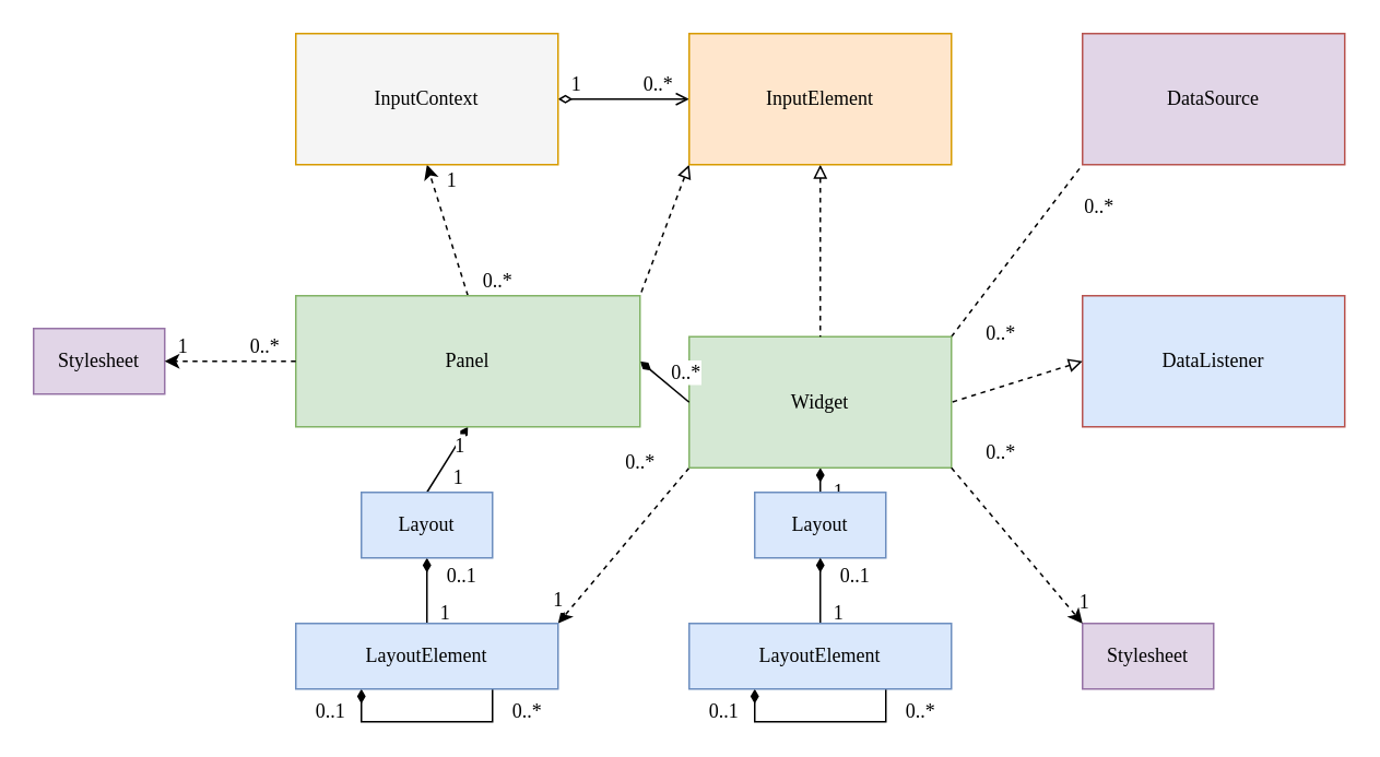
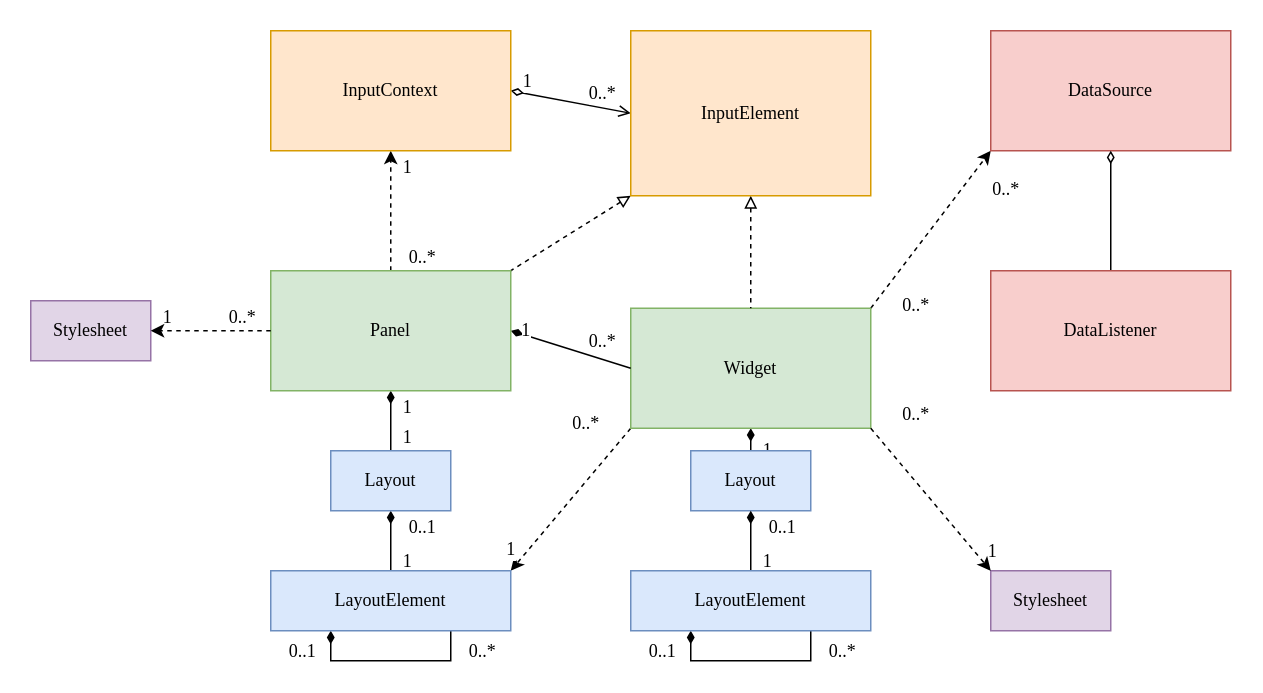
- <mxCell id="32" value="InputContext" style="rounded=0;whiteSpace=wrap;html=1;strokeColor=#d79b00;fillColor=#f5f5f5;perimeterSpacing=0;fontFamily=Lucida Console;" parent="1" vertex="1"><mxGeometry x="180" y="20" width="160" height="80" as="geometry" /></mxCell>
+ <mxCell id="32" value="InputContext" style="rounded=0;whiteSpace=wrap;html=1;strokeColor=#d79b00;fillColor=#ffe6cc;perimeterSpacing=0;fontFamily=Lucida Console;" parent="1" vertex="1"><mxGeometry x="180" y="20" width="160" height="80" as="geometry" /></mxCell>
- <mxCell id="35" value="InputElement" style="rounded=0;whiteSpace=wrap;html=1;strokeColor=#d79b00;fillColor=#ffe6cc;perimeterSpacing=0;fontFamily=Lucida Console;" parent="1" vertex="1"><mxGeometry y="20" width="160" height="80" as="geometry" x="420" /></mxCell>
+ <mxCell id="35" value="InputElement" style="rounded=0;whiteSpace=wrap;html=1;strokeColor=#d79b00;fillColor=#ffe6cc;perimeterSpacing=0;fontFamily=Lucida Console;" parent="1" vertex="1"><mxGeometry x="420" y="20" width="160" height="110" as="geometry" /></mxCell>
- <mxCell id="33" value="DataSource" style="rounded=0;whiteSpace=wrap;html=1;strokeColor=#b85450;fillColor=#e1d5e7;perimeterSpacing=0;fontFamily=Lucida Console;" parent="1" vertex="1"><mxGeometry x="660" y="20" width="160" height="80" as="geometry" /></mxCell>
+ <mxCell id="33" value="DataSource" style="rounded=0;whiteSpace=wrap;html=1;strokeColor=#b85450;fillColor=#f8cecc;perimeterSpacing=0;fontFamily=Lucida Console;" parent="1" vertex="1"><mxGeometry x="660" y="20" width="160" height="80" as="geometry" /></mxCell>
- <mxCell id="8" style="edgeStyle=none;rounded=0;html=1;exitX=1;exitY=0;exitDx=0;exitDy=0;entryX=0;entryY=1;entryDx=0;entryDy=0;dashed=1;startArrow=none;startFill=0;endArrow=none;endFill=1;" parent="1" source="11" target="33" edge="1"><mxGeometry relative="1" as="geometry" /></mxCell>
+ <mxCell id="8" style="edgeStyle=none;rounded=0;html=1;exitX=1;exitY=0;exitDx=0;exitDy=0;entryX=0;entryY=1;entryDx=0;entryDy=0;dashed=1;startArrow=none;startFill=0;endArrow=classic;endFill=1;" parent="1" source="11" target="33" edge="1"><mxGeometry relative="1" as="geometry" /></mxCell>
+ <mxCell id="54" style="edgeStyle=none;rounded=0;html=1;fontFamily=Lucida Console;fontSize=12;startArrow=none;startFill=0;endArrow=diamondThin;endFill=0;entryX=0.5;entryY=1;entryDx=0;entryDy=0;exitX=0.5;exitY=0;exitDx=0;exitDy=0;" parent="1" source="55" target="33" edge="1"><mxGeometry relative="1" as="geometry"><mxPoint x="840" y="80" as="sourcePoint" /><mxPoint x="860" y="80" as="targetPoint" /></mxGeometry></mxCell>
- <mxCell id="22" value="Panel" style="rounded=0;whiteSpace=wrap;html=1;strokeColor=#82b366;fillColor=#d5e8d4;perimeterSpacing=0;fontFamily=Lucida Console;" parent="1" vertex="1"><mxGeometry x="180" y="180" width="210" height="80" as="geometry" /></mxCell>
+ <mxCell id="22" value="Panel" style="rounded=0;whiteSpace=wrap;html=1;strokeColor=#82b366;fillColor=#d5e8d4;perimeterSpacing=0;fontFamily=Lucida Console;" parent="1" vertex="1"><mxGeometry x="180" y="180" width="160" height="80" as="geometry" /></mxCell>
- <mxCell id="55" value="DataListener" style="rounded=0;whiteSpace=wrap;html=1;strokeColor=#b85450;fillColor=#dae8fc;perimeterSpacing=0;fontFamily=Lucida Console;" parent="1" vertex="1"><mxGeometry x="660" y="180" width="160" height="80" as="geometry" /></mxCell>
+ <mxCell id="55" value="DataListener" style="rounded=0;whiteSpace=wrap;html=1;strokeColor=#b85450;fillColor=#f8cecc;perimeterSpacing=0;fontFamily=Lucida Console;" parent="1" vertex="1"><mxGeometry x="660" y="180" width="160" height="80" as="geometry" /></mxCell>
- <mxCell id="56" style="edgeStyle=none;rounded=0;html=1;exitX=0;exitY=0.5;exitDx=0;exitDy=0;entryX=1;entryY=0.5;entryDx=0;entryDy=0;fontFamily=Lucida Console;fontSize=12;startArrow=block;startFill=0;endArrow=none;endFill=0;dashed=1;" parent="1" source="55" target="11" edge="1"><mxGeometry relative="1" as="geometry"><mxPoint x="510" y="110" as="sourcePoint" /><mxPoint x="510" y="190" as="targetPoint" /></mxGeometry></mxCell>
